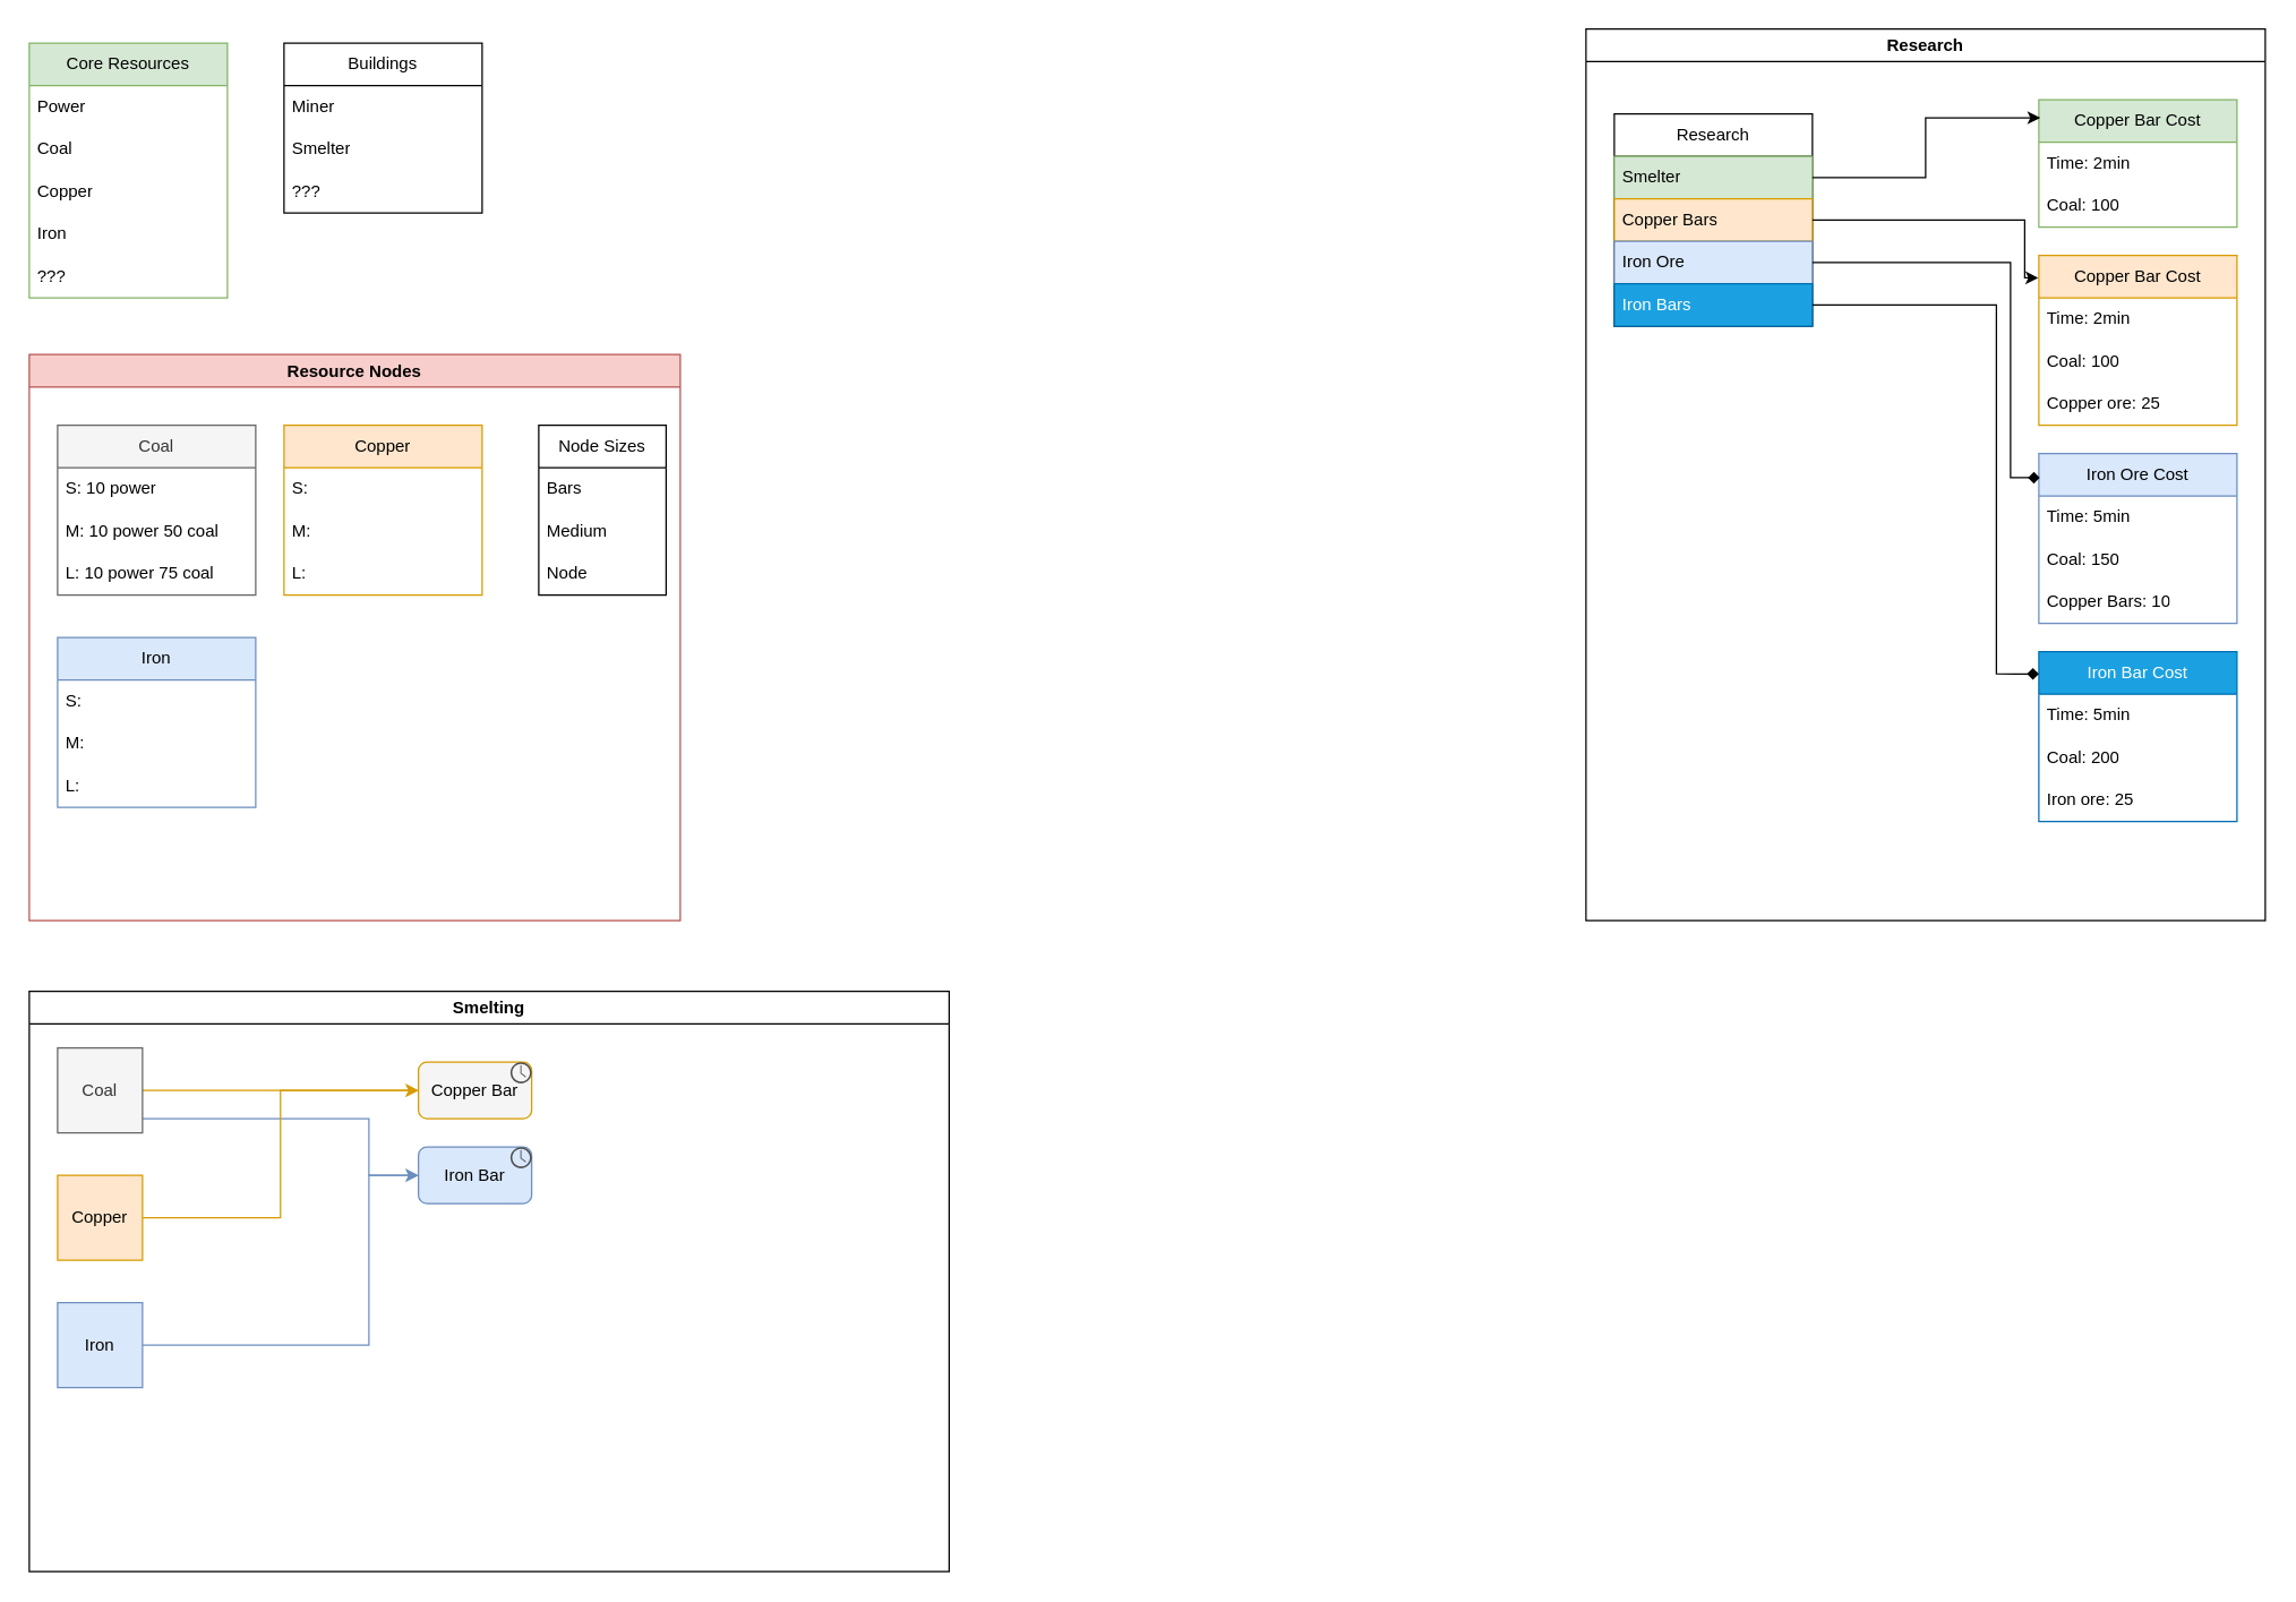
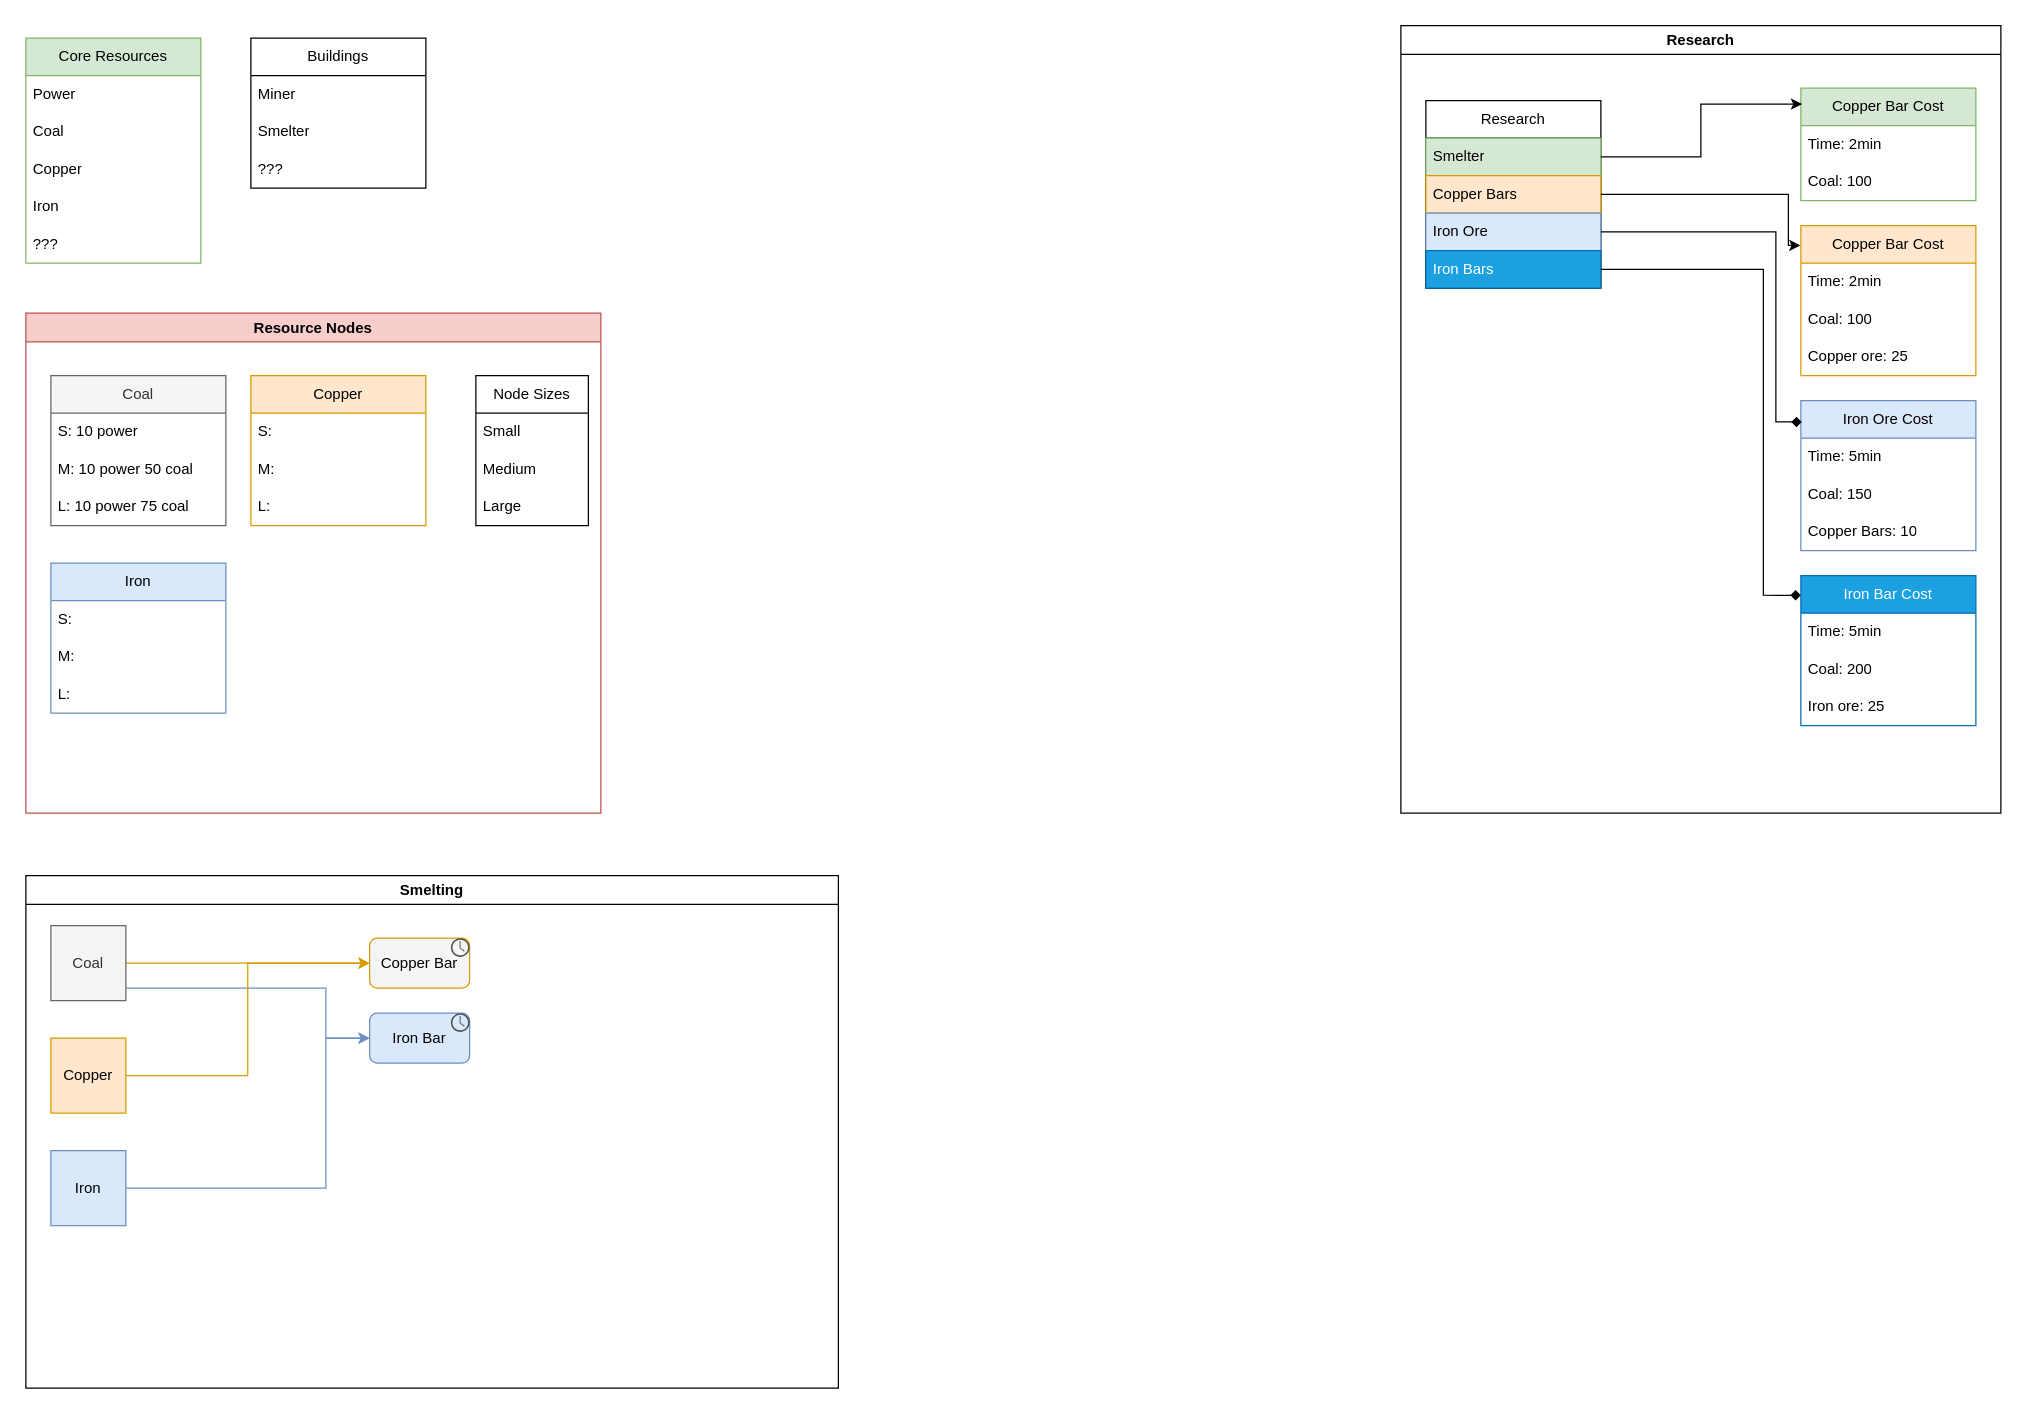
- <mxCell id="14" value="Bars" style="text;strokeColor=none;fillColor=none;align=left;verticalAlign=middle;spacingLeft=4;spacingRight=4;overflow=hidden;points=[[0,0.5],[1,0.5]];portConstraint=eastwest;rotatable=0;whiteSpace=wrap;html=1;" vertex="1" parent="13"><mxGeometry y="30" width="90" height="30" as="geometry" /></mxCell>
+ <mxCell id="14" value="Small" style="text;strokeColor=none;fillColor=none;align=left;verticalAlign=middle;spacingLeft=4;spacingRight=4;overflow=hidden;points=[[0,0.5],[1,0.5]];portConstraint=eastwest;rotatable=0;whiteSpace=wrap;html=1;" vertex="1" parent="13"><mxGeometry y="30" width="90" height="30" as="geometry" /></mxCell>
- <mxCell id="16" value="Node" style="text;strokeColor=none;fillColor=none;align=left;verticalAlign=middle;spacingLeft=4;spacingRight=4;overflow=hidden;points=[[0,0.5],[1,0.5]];portConstraint=eastwest;rotatable=0;whiteSpace=wrap;html=1;" vertex="1" parent="13"><mxGeometry y="90" width="90" height="30" as="geometry" /></mxCell>
+ <mxCell id="16" value="Large" style="text;strokeColor=none;fillColor=none;align=left;verticalAlign=middle;spacingLeft=4;spacingRight=4;overflow=hidden;points=[[0,0.5],[1,0.5]];portConstraint=eastwest;rotatable=0;whiteSpace=wrap;html=1;" vertex="1" parent="13"><mxGeometry y="90" width="90" height="30" as="geometry" /></mxCell>
